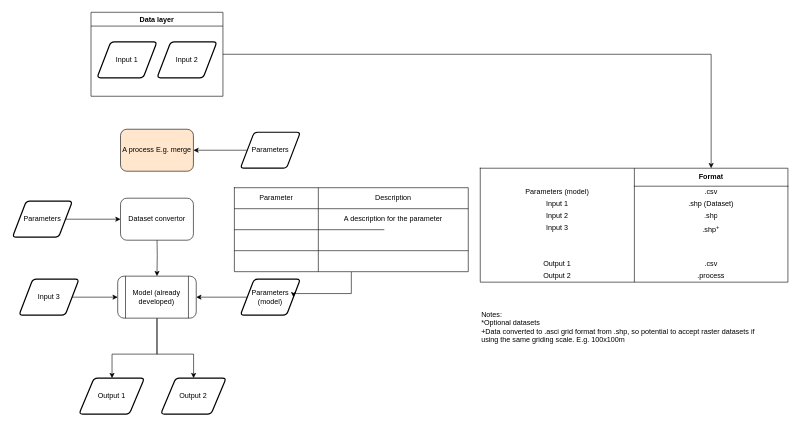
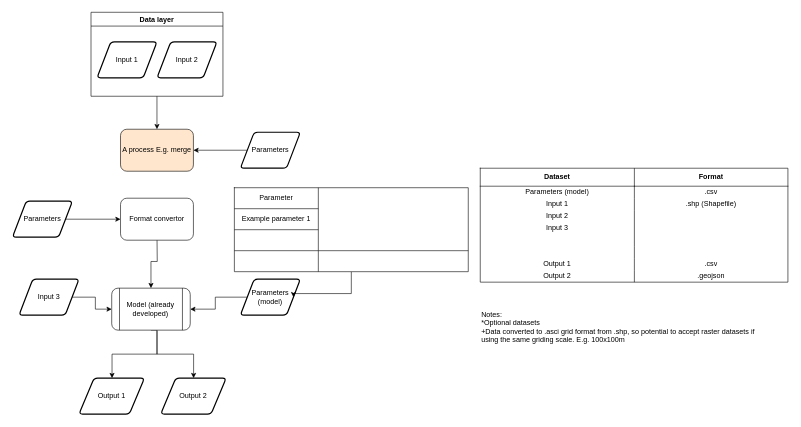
- <mxCell id="10" style="edgeStyle=orthogonalEdgeStyle;rounded=0;orthogonalLoop=1;jettySize=auto;html=1;" parent="1" source="11" target="17" edge="1"><mxGeometry relative="1" as="geometry"><mxPoint x="260.93" y="220" as="targetPoint" /></mxGeometry></mxCell>
+ <mxCell id="10" style="edgeStyle=orthogonalEdgeStyle;rounded=0;orthogonalLoop=1;jettySize=auto;html=1;entryX=0.5;entryY=0;entryDx=0;entryDy=0;" parent="1" source="11" target="65" edge="1"><mxGeometry relative="1" as="geometry"><mxPoint x="260.93" y="220" as="targetPoint" /></mxGeometry></mxCell>
+ <mxCell id="16" value="&lt;b&gt;Dataset&lt;/b&gt;" style="shape=partialRectangle;html=1;whiteSpace=wrap;connectable=0;fillColor=none;top=0;left=0;bottom=1;right=0;overflow=hidden;" parent="15" vertex="1"><mxGeometry width="257" height="30" as="geometry" /></mxCell>
- <mxCell id="52" value="Description" style="shape=partialRectangle;html=1;whiteSpace=wrap;connectable=0;overflow=hidden;fillColor=none;top=0;left=0;bottom=0;right=0;" parent="50" vertex="1"><mxGeometry x="140" width="250" height="35" as="geometry" /></mxCell>
- <mxCell id="23" value=".shp (Dataset)" style="shape=partialRectangle;html=1;whiteSpace=wrap;connectable=0;fillColor=none;top=0;left=0;bottom=0;right=0;overflow=hidden;strokeColor=none;" parent="21" vertex="1"><mxGeometry x="257" width="256" height="20" as="geometry" /></mxCell>
+ <mxCell id="23" value=".shp (Shapefile)" style="shape=partialRectangle;html=1;whiteSpace=wrap;connectable=0;fillColor=none;top=0;left=0;bottom=0;right=0;overflow=hidden;strokeColor=none;" parent="21" vertex="1"><mxGeometry x="257" width="256" height="20" as="geometry" /></mxCell>
- <mxCell id="26" value=".shp" style="shape=partialRectangle;html=1;whiteSpace=wrap;connectable=0;fillColor=none;top=0;left=0;bottom=0;right=0;overflow=hidden;strokeColor=none;" parent="24" vertex="1"><mxGeometry x="257" width="256" height="20" as="geometry" /></mxCell>
- <mxCell id="64" value="Dataset convertor" style="rounded=1;whiteSpace=wrap;html=1;fontSize=12;glass=0;strokeWidth=1;shadow=0;" vertex="1" parent="1"><mxGeometry x="200.15" y="330" width="121.57" height="70" as="geometry" /></mxCell>
+ <mxCell id="64" value="Format convertor" style="rounded=1;whiteSpace=wrap;html=1;fontSize=12;glass=0;strokeWidth=1;shadow=0;" vertex="1" parent="1"><mxGeometry x="200.15" y="330" width="121.57" height="70" as="geometry" /></mxCell>
+ <mxCell id="54" value="Example parameter 1" style="shape=partialRectangle;html=1;whiteSpace=wrap;connectable=0;overflow=hidden;fillColor=none;top=0;left=0;bottom=0;right=0;" parent="53" vertex="1"><mxGeometry width="140" height="35" as="geometry" /></mxCell>
- <mxCell id="55" value="A description for the parameter" style="shape=partialRectangle;html=1;whiteSpace=wrap;connectable=0;overflow=hidden;fillColor=none;top=0;left=0;bottom=0;right=0;" parent="53" vertex="1"><mxGeometry x="140" width="250" height="35" as="geometry" /></mxCell>
- <mxCell id="29" value=".shp&lt;sup&gt;+&lt;/sup&gt;" style="shape=partialRectangle;html=1;whiteSpace=wrap;connectable=0;fillColor=none;top=0;left=0;bottom=0;right=0;overflow=hidden;strokeColor=none;" parent="27" vertex="1"><mxGeometry x="257" width="256" height="20" as="geometry" /></mxCell>
- <mxCell id="41" value=".process" style="shape=partialRectangle;html=1;whiteSpace=wrap;connectable=0;fillColor=none;top=0;left=0;bottom=0;right=0;overflow=hidden;strokeColor=none;" parent="39" vertex="1"><mxGeometry x="257" width="256" height="20" as="geometry" /></mxCell>
+ <mxCell id="41" value=".geojson" style="shape=partialRectangle;html=1;whiteSpace=wrap;connectable=0;fillColor=none;top=0;left=0;bottom=0;right=0;overflow=hidden;strokeColor=none;" parent="39" vertex="1"><mxGeometry x="257" width="256" height="20" as="geometry" /></mxCell>
- <mxCell id="63" value="Model (already developed)" style="shape=process;whiteSpace=wrap;html=1;backgroundOutline=1;shadow=0;fontFamily=Helvetica;fontSize=12;fontColor=#000000;align=center;strokeColor=#000000;strokeWidth=1;fillColor=#ffffff;rounded=1;" vertex="1" parent="1"><mxGeometry x="195.47" y="460" width="130.93" height="70" as="geometry" /></mxCell>
+ <mxCell id="63" value="Model (already developed)" style="shape=process;whiteSpace=wrap;html=1;backgroundOutline=1;shadow=0;fontFamily=Helvetica;fontSize=12;fontColor=#000000;align=center;strokeColor=#000000;strokeWidth=1;fillColor=#ffffff;rounded=1;" vertex="1" parent="1"><mxGeometry x="185.47" y="480" width="130.93" height="70" as="geometry" /></mxCell>
